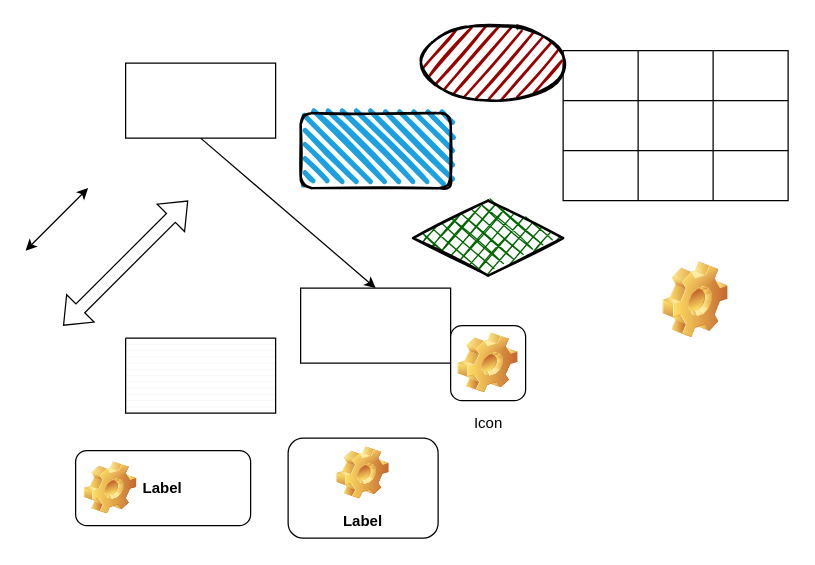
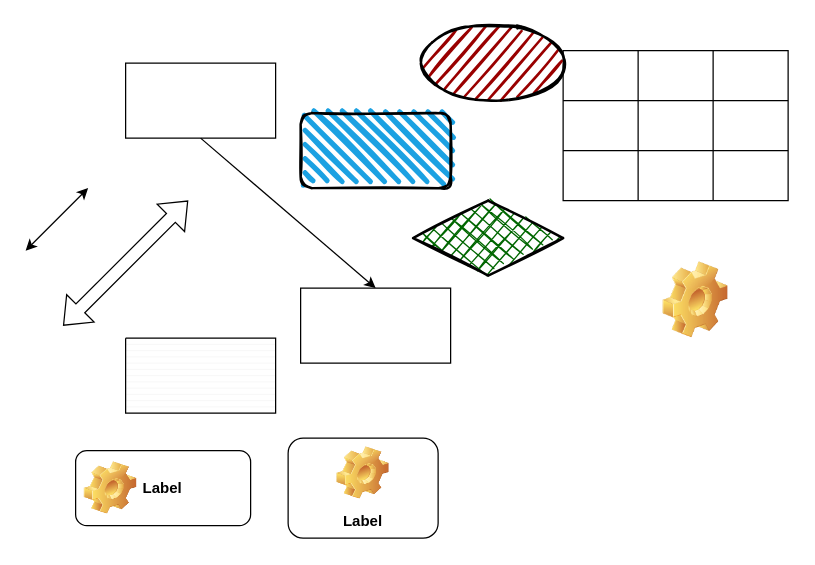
- <mxCell id="24" value="Icon" style="icon;html=1;image=img/clipart/Gear_128x128.png" parent="1" vertex="1"><mxGeometry x="360" y="260" width="60" height="60" as="geometry" /></mxCell>
